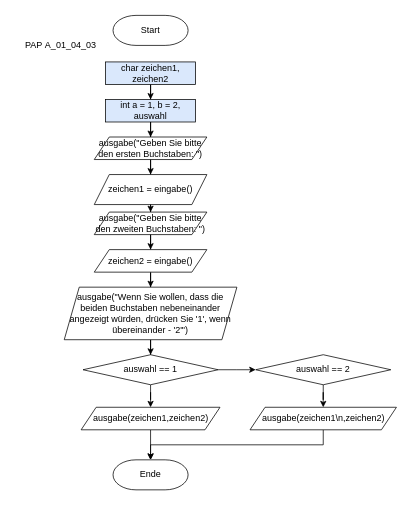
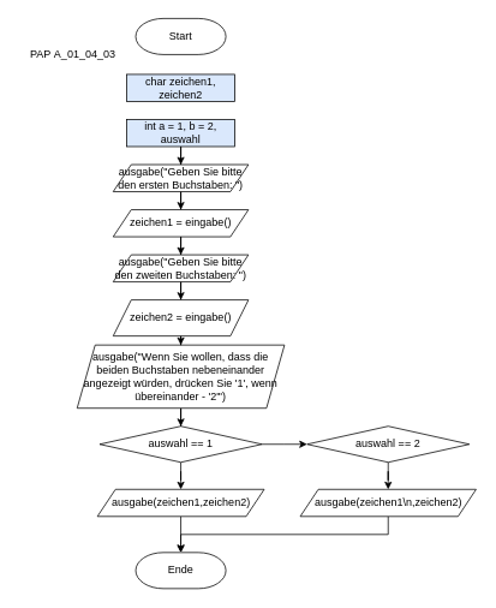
- <mxCell id="5" style="edgeStyle=orthogonalEdgeStyle;rounded=0;orthogonalLoop=1;jettySize=auto;html=1;entryX=0.5;entryY=0;entryDx=0;entryDy=0;" parent="1" source="6" target="8" edge="1"><mxGeometry relative="1" as="geometry" /></mxCell>
- <mxCell id="12" value="zeichen1 = eingabe()" style="shape=parallelogram;perimeter=parallelogramPerimeter;whiteSpace=wrap;html=1;fixedSize=1;" parent="1" vertex="1"><mxGeometry x="125" y="232" width="150" height="40" as="geometry" /></mxCell>
+ <mxCell id="12" value="zeichen1 = eingabe()" style="shape=parallelogram;perimeter=parallelogramPerimeter;whiteSpace=wrap;html=1;fixedSize=1;" parent="1" vertex="1"><mxGeometry x="125" y="232" width="150" height="30" as="geometry" /></mxCell>
- <mxCell id="16" value="zeichen2 = eingabe()" style="shape=parallelogram;perimeter=parallelogramPerimeter;whiteSpace=wrap;html=1;fixedSize=1;" parent="1" vertex="1"><mxGeometry x="125" y="332" width="150" height="30" as="geometry" /></mxCell>
+ <mxCell id="16" value="zeichen2 = eingabe()" style="shape=parallelogram;perimeter=parallelogramPerimeter;whiteSpace=wrap;html=1;fixedSize=1;" parent="1" vertex="1"><mxGeometry x="125" y="332" width="150" height="40" as="geometry" /></mxCell>
